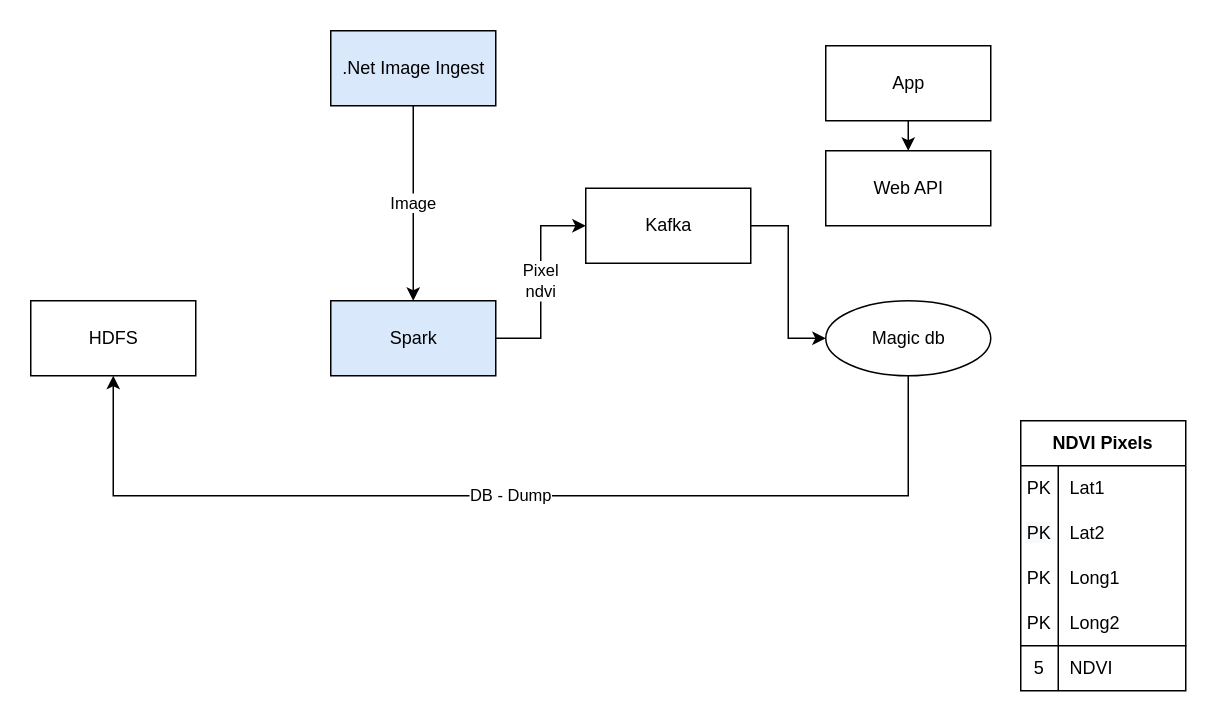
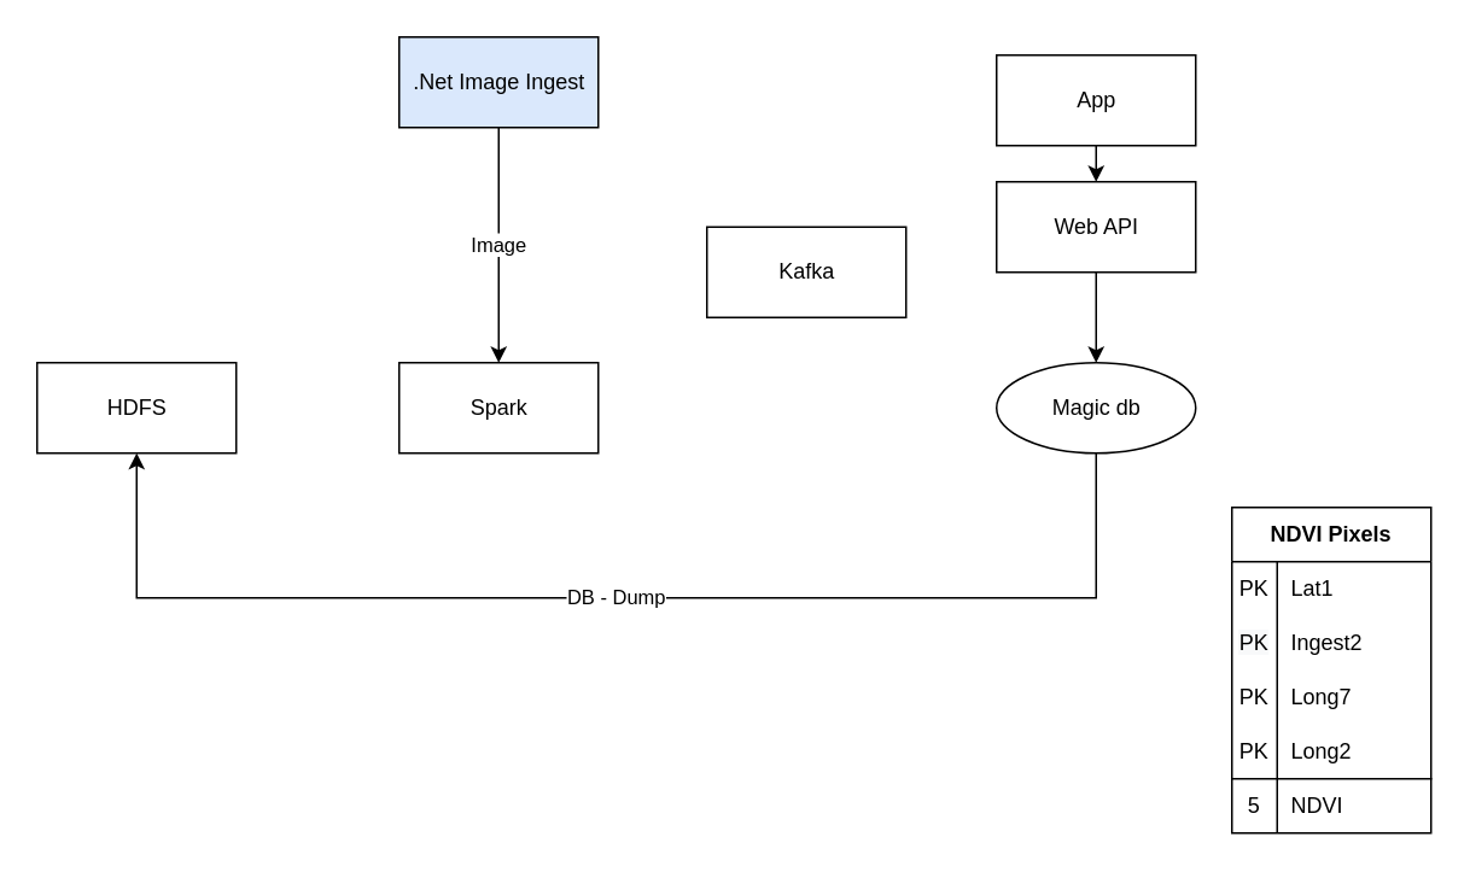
+ <mxCell id="9" style="edgeStyle=orthogonalEdgeStyle;rounded=0;orthogonalLoop=1;jettySize=auto;html=1;exitX=0.5;exitY=1;exitDx=0;exitDy=0;entryX=0.5;entryY=0;entryDx=0;entryDy=0;" edge="1" parent="1" source="10" target="8"><mxGeometry relative="1" as="geometry" /></mxCell>
- <mxCell id="13" style="edgeStyle=orthogonalEdgeStyle;rounded=0;orthogonalLoop=1;jettySize=auto;html=1;exitX=1;exitY=0.5;exitDx=0;exitDy=0;entryX=0;entryY=0.5;entryDx=0;entryDy=0;" edge="1" parent="1" source="14" target="8"><mxGeometry relative="1" as="geometry" /></mxCell>
- <mxCell id="5" value="Pixel&lt;br&gt;ndvi" style="edgeStyle=orthogonalEdgeStyle;rounded=0;orthogonalLoop=1;jettySize=auto;html=1;exitX=1;exitY=0.5;exitDx=0;exitDy=0;entryX=0;entryY=0.5;entryDx=0;entryDy=0;" edge="1" parent="1" source="6" target="14"><mxGeometry relative="1" as="geometry" /></mxCell>
- <mxCell id="6" value="Spark" style="html=1;fillColor=#dae8fc;" vertex="1" parent="1"><mxGeometry x="220" y="200" width="110" height="50" as="geometry" /></mxCell>
+ <mxCell id="6" value="Spark" style="html=1;" vertex="1" parent="1"><mxGeometry x="220" y="200" width="110" height="50" as="geometry" /></mxCell>
- <mxCell id="21" value="Lat2" style="shape=partialRectangle;html=1;whiteSpace=wrap;connectable=0;fillColor=none;top=0;left=0;bottom=0;right=0;align=left;spacingLeft=6;overflow=hidden;" vertex="1" parent="19"><mxGeometry x="25" width="85" height="30" as="geometry" /></mxCell>
+ <mxCell id="21" value="Ingest2" style="shape=partialRectangle;html=1;whiteSpace=wrap;connectable=0;fillColor=none;top=0;left=0;bottom=0;right=0;align=left;spacingLeft=6;overflow=hidden;" vertex="1" parent="19"><mxGeometry x="25" width="85" height="30" as="geometry" /></mxCell>
- <mxCell id="24" value="Long1" style="shape=partialRectangle;html=1;whiteSpace=wrap;connectable=0;fillColor=none;top=0;left=0;bottom=0;right=0;align=left;spacingLeft=6;overflow=hidden;" vertex="1" parent="22"><mxGeometry x="25" width="85" height="30" as="geometry" /></mxCell>
+ <mxCell id="24" value="Long7" style="shape=partialRectangle;html=1;whiteSpace=wrap;connectable=0;fillColor=none;top=0;left=0;bottom=0;right=0;align=left;spacingLeft=6;overflow=hidden;" vertex="1" parent="22"><mxGeometry x="25" width="85" height="30" as="geometry" /></mxCell>
